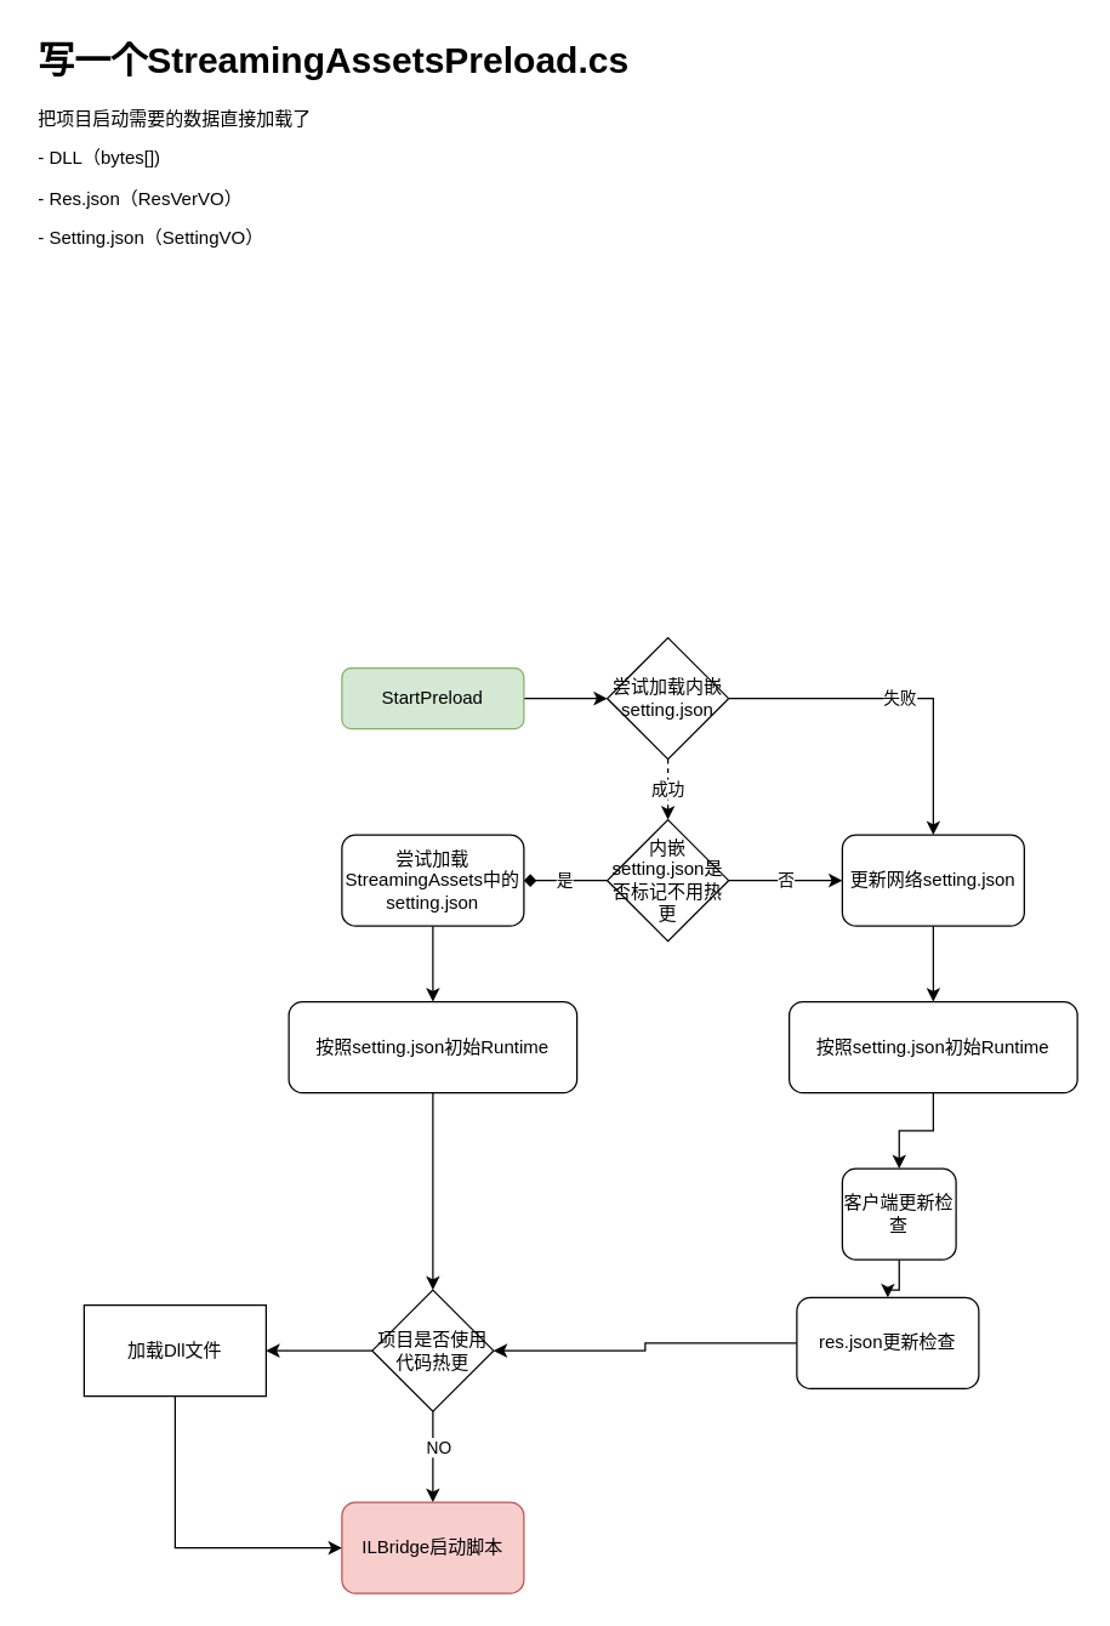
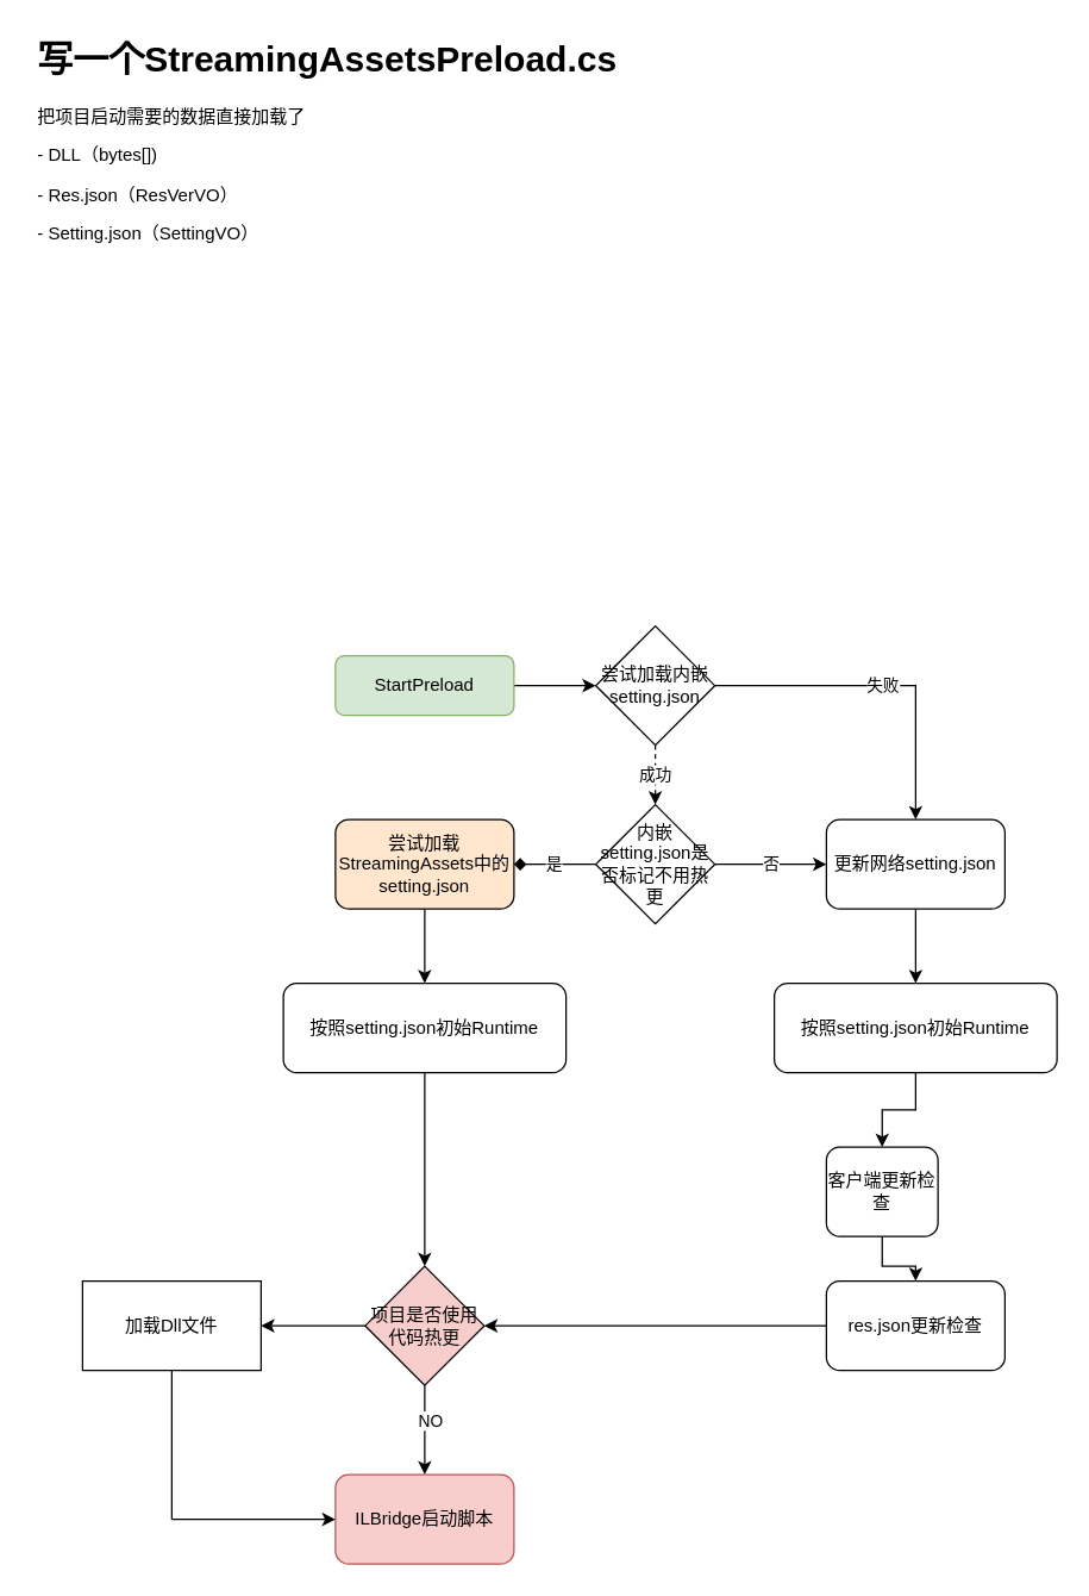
- <mxCell id="5" value="尝试加载StreamingAssets中的setting.json" style="whiteSpace=wrap;html=1;rounded=1;glass=0;strokeWidth=1;shadow=0;" parent="1" vertex="1"><mxGeometry x="225" y="550" width="120" height="60" as="geometry" /></mxCell>
+ <mxCell id="5" value="尝试加载StreamingAssets中的setting.json" style="whiteSpace=wrap;html=1;rounded=1;glass=0;strokeWidth=1;shadow=0;fillColor=#ffe6cc;" parent="1" vertex="1"><mxGeometry x="225" y="550" width="120" height="60" as="geometry" /></mxCell>
- <mxCell id="21" value="res.json更新检查" style="whiteSpace=wrap;html=1;rounded=1;" parent="1" vertex="1"><mxGeometry x="525" y="855" width="120" height="60" as="geometry" /></mxCell>
+ <mxCell id="21" value="res.json更新检查" style="whiteSpace=wrap;html=1;rounded=1;" parent="1" vertex="1"><mxGeometry x="555" y="860" width="120" height="60" as="geometry" /></mxCell>
- <mxCell id="25" value="项目是否使用代码热更" style="rhombus;whiteSpace=wrap;html=1;" parent="1" vertex="1"><mxGeometry x="245" y="850" width="80" height="80" as="geometry" /></mxCell>
+ <mxCell id="25" value="项目是否使用代码热更" style="rhombus;whiteSpace=wrap;html=1;fillColor=#f8cecc;" parent="1" vertex="1"><mxGeometry x="245" y="850" width="80" height="80" as="geometry" /></mxCell>
